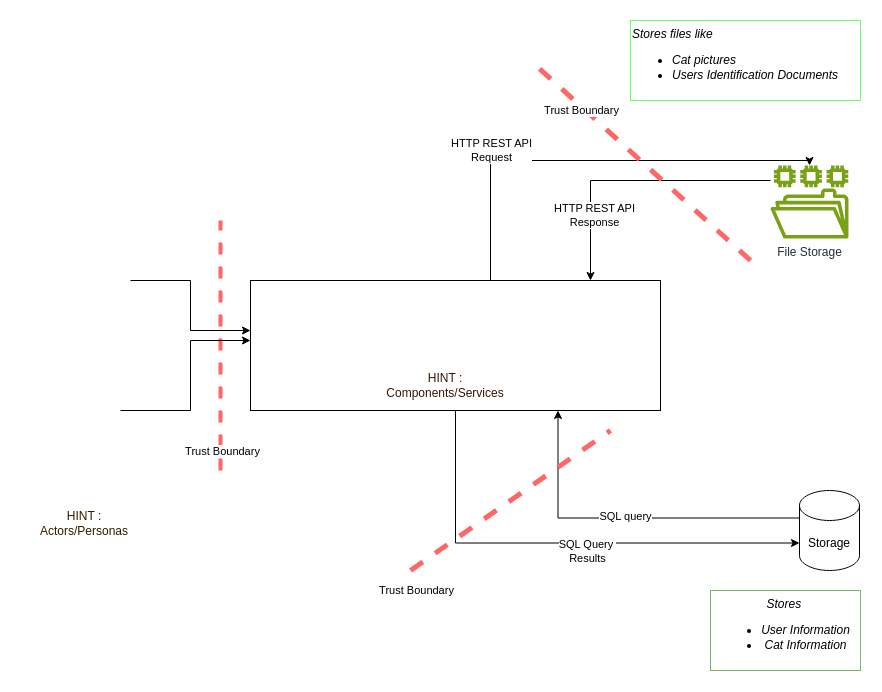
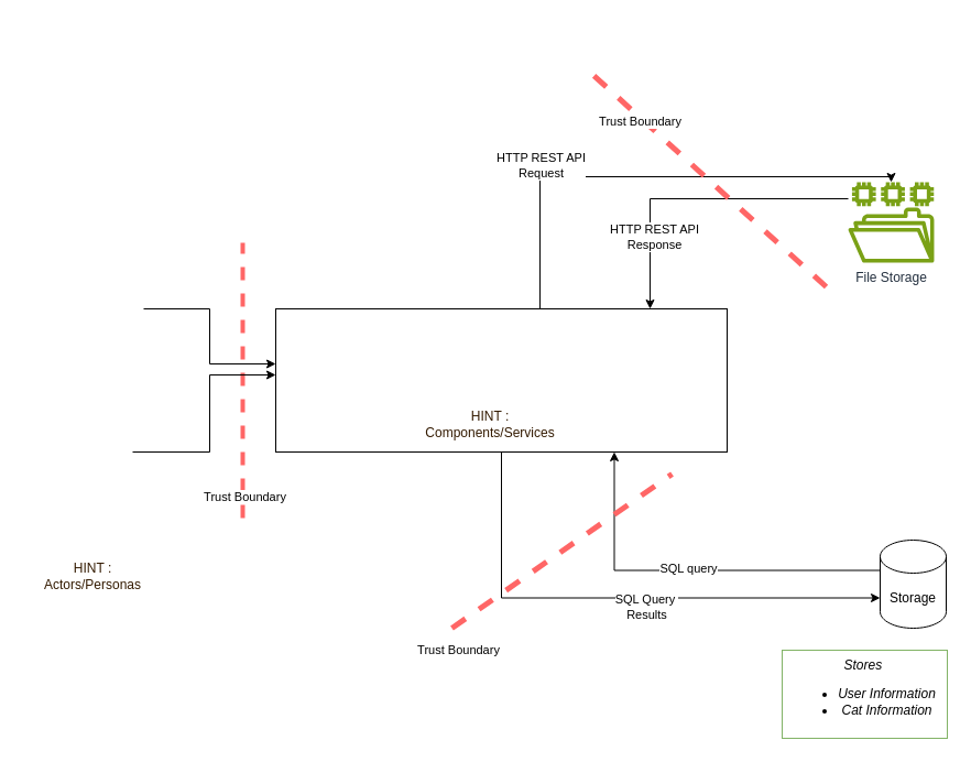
- <mxCell id="26" value="Stores files like&lt;div&gt;&lt;ul&gt;&lt;li&gt;Cat pictures&lt;/li&gt;&lt;li&gt;Users Identification Documents&lt;/li&gt;&lt;/ul&gt;&lt;/div&gt;" style="text;html=1;align=left;verticalAlign=middle;resizable=0;points=[];autosize=1;strokeColor=#66FF66;fillColor=none;fontStyle=2" parent="1" vertex="1"><mxGeometry x="630" y="20" width="230" height="80" as="geometry" /></mxCell>
